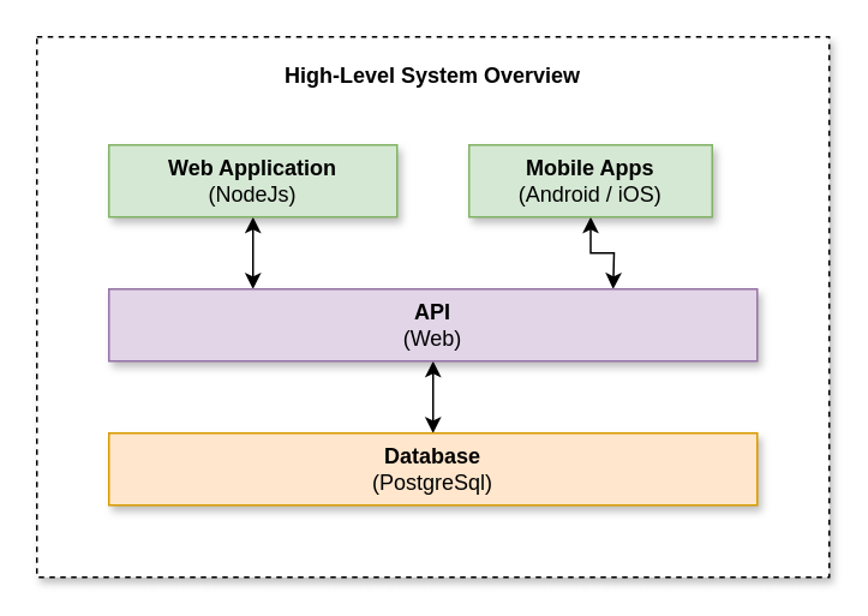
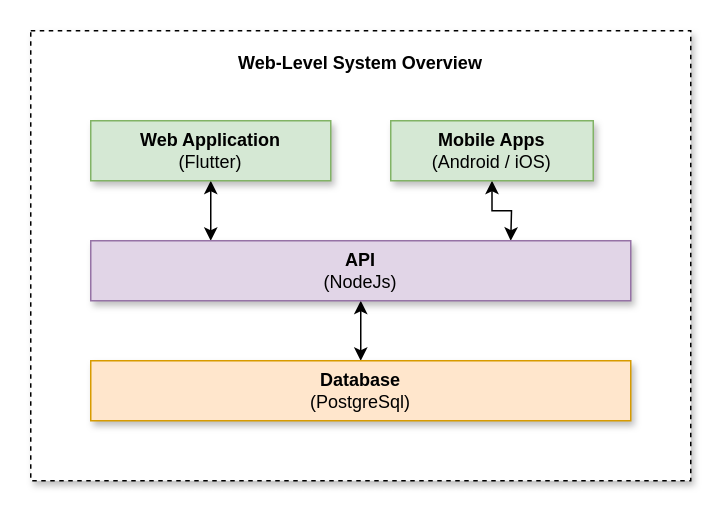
- <mxCell id="2" value="&lt;b&gt;High-Level System Overview&lt;/b&gt;" style="rounded=0;whiteSpace=wrap;html=1;dashed=1;verticalAlign=top;spacing=10;shadow=1;" vertex="1" parent="1"><mxGeometry x="20" y="20" width="440" height="300" as="geometry" /></mxCell>
+ <mxCell id="2" value="&lt;b&gt;Web-Level System Overview&lt;/b&gt;" style="rounded=0;whiteSpace=wrap;html=1;dashed=1;verticalAlign=top;spacing=10;shadow=1;" vertex="1" parent="1"><mxGeometry x="20" y="20" width="440" height="300" as="geometry" /></mxCell>
- <mxCell id="4" value="&lt;b&gt;Web Application&lt;/b&gt;&lt;br&gt;(NodeJs)" style="rounded=0;whiteSpace=wrap;html=1;fillColor=#d5e8d4;strokeColor=#82b366;shadow=1;" parent="1" vertex="1"><mxGeometry x="60" y="80" width="160" height="40" as="geometry" /></mxCell>
+ <mxCell id="4" value="&lt;b&gt;Web Application&lt;/b&gt;&lt;br&gt;(Flutter)" style="rounded=0;whiteSpace=wrap;html=1;fillColor=#d5e8d4;strokeColor=#82b366;shadow=1;" parent="1" vertex="1"><mxGeometry x="60" y="80" width="160" height="40" as="geometry" /></mxCell>
- <mxCell id="8" value="&lt;b&gt;API&lt;br&gt;&lt;/b&gt;(Web)" style="rounded=0;whiteSpace=wrap;html=1;fillColor=#e1d5e7;strokeColor=#9673a6;shadow=1;" parent="1" vertex="1"><mxGeometry x="60" y="160" width="360" height="40" as="geometry" /></mxCell>
+ <mxCell id="8" value="&lt;b&gt;API&lt;br&gt;&lt;/b&gt;(NodeJs)" style="rounded=0;whiteSpace=wrap;html=1;fillColor=#e1d5e7;strokeColor=#9673a6;shadow=1;" parent="1" vertex="1"><mxGeometry x="60" y="160" width="360" height="40" as="geometry" /></mxCell>
